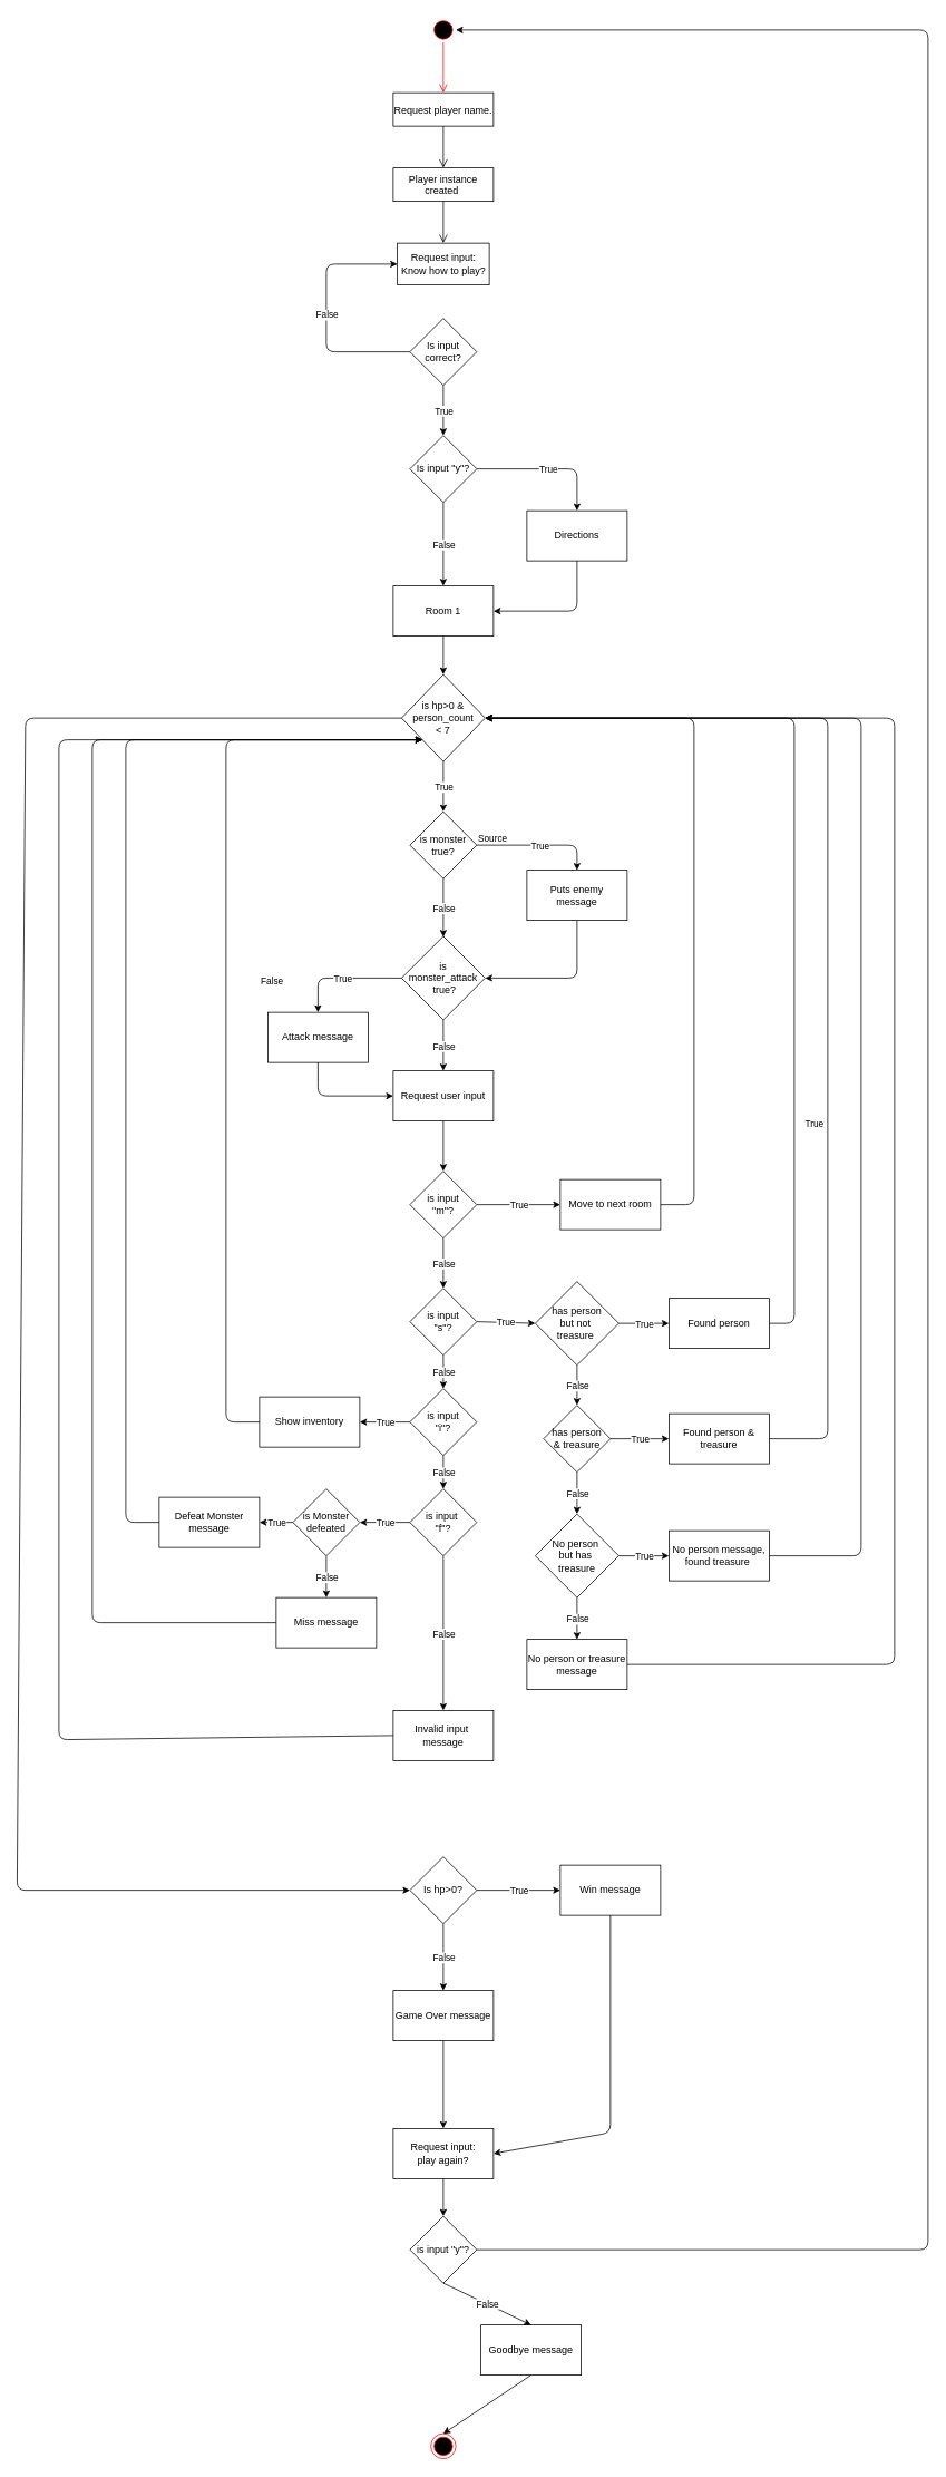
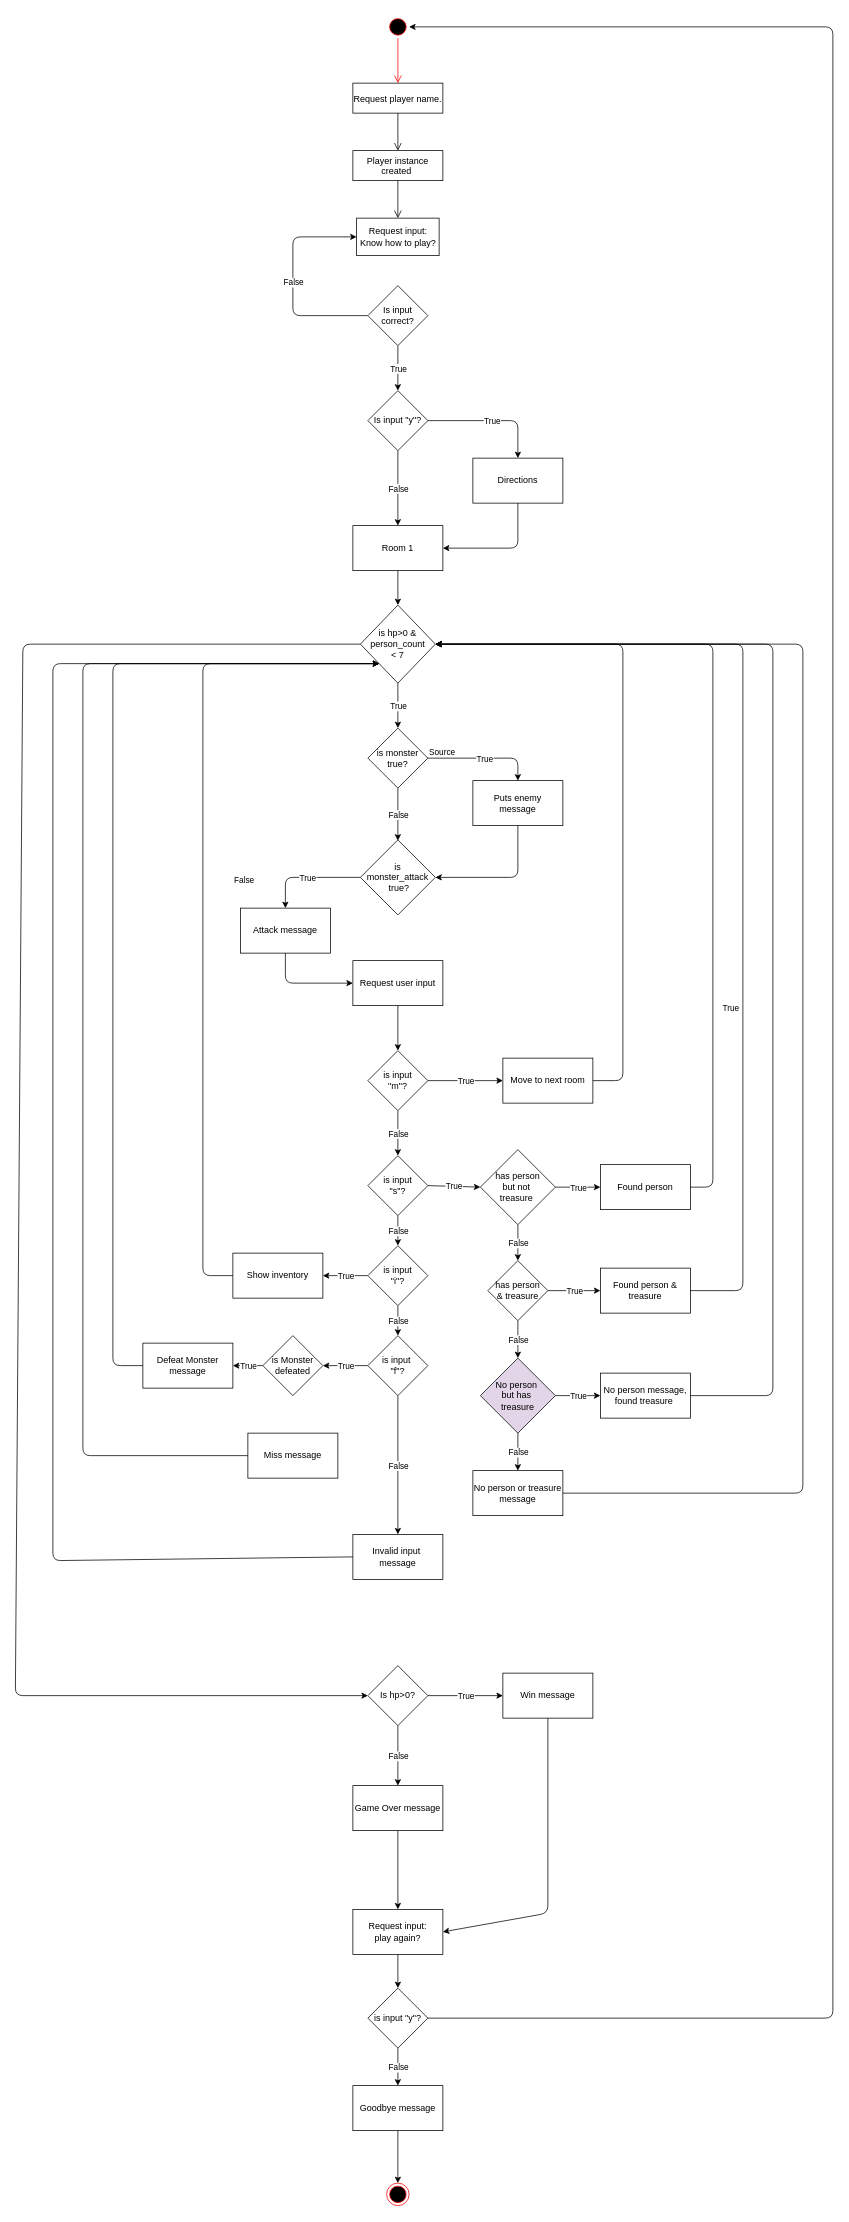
- <mxCell id="41" value="" style="endArrow=classic;html=1;exitX=0.5;exitY=1;exitDx=0;exitDy=0;entryX=0.5;entryY=0;entryDx=0;entryDy=0;" edge="1" parent="1" source="36" target="37"><mxGeometry relative="1" as="geometry"><mxPoint x="470" y="1400" as="sourcePoint" /><mxPoint x="570" y="1400" as="targetPoint" /></mxGeometry></mxCell>
- <mxCell id="42" value="False" style="edgeLabel;resizable=0;html=1;align=center;verticalAlign=middle;" connectable="0" vertex="1" parent="41"><mxGeometry relative="1" as="geometry" /></mxCell>
- <mxCell id="63" value="No person&amp;nbsp;&lt;br&gt;but has&amp;nbsp;&lt;br&gt;treasure" style="rhombus;whiteSpace=wrap;html=1;" vertex="1" parent="1"><mxGeometry x="640" y="1810" width="100" height="100" as="geometry" /></mxCell>
+ <mxCell id="63" value="No person&amp;nbsp;&lt;br&gt;but has&amp;nbsp;&lt;br&gt;treasure" style="rhombus;whiteSpace=wrap;html=1;fillColor=#e1d5e7;" vertex="1" parent="1"><mxGeometry x="640" y="1810" width="100" height="100" as="geometry" /></mxCell>
- <mxCell id="95" value="" style="endArrow=classic;html=1;exitX=0.5;exitY=1;exitDx=0;exitDy=0;entryX=0.5;entryY=0;entryDx=0;entryDy=0;" edge="1" parent="1" source="88" target="90"><mxGeometry relative="1" as="geometry"><mxPoint x="370" y="1910" as="sourcePoint" /><mxPoint x="470" y="1910" as="targetPoint" /></mxGeometry></mxCell>
- <mxCell id="96" value="False" style="edgeLabel;resizable=0;html=1;align=center;verticalAlign=middle;" connectable="0" vertex="1" parent="95"><mxGeometry relative="1" as="geometry" /></mxCell>
- <mxCell id="112" value="Goodbye message" style="rounded=0;whiteSpace=wrap;html=1;" vertex="1" parent="1"><mxGeometry x="575" y="2780" width="120" height="60" as="geometry" /></mxCell>
+ <mxCell id="112" value="Goodbye message" style="rounded=0;whiteSpace=wrap;html=1;" vertex="1" parent="1"><mxGeometry x="470" y="2780" width="120" height="60" as="geometry" /></mxCell>
